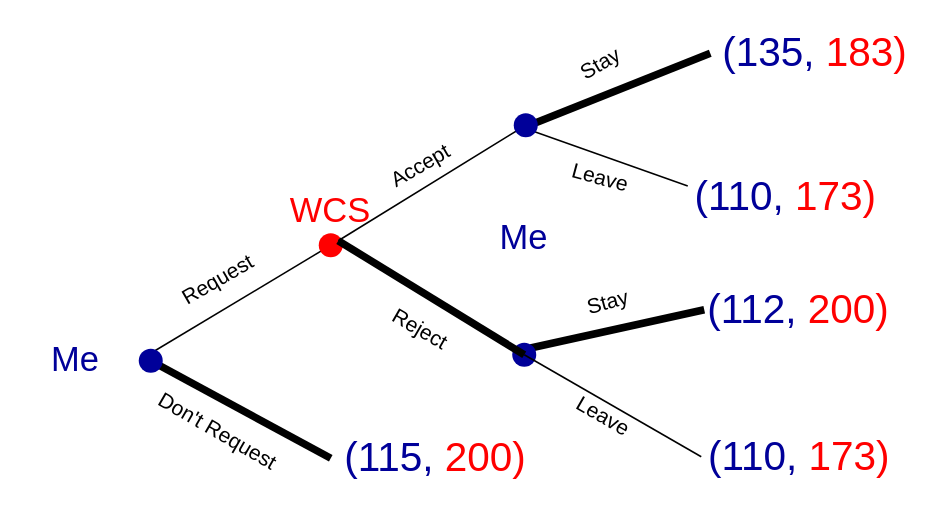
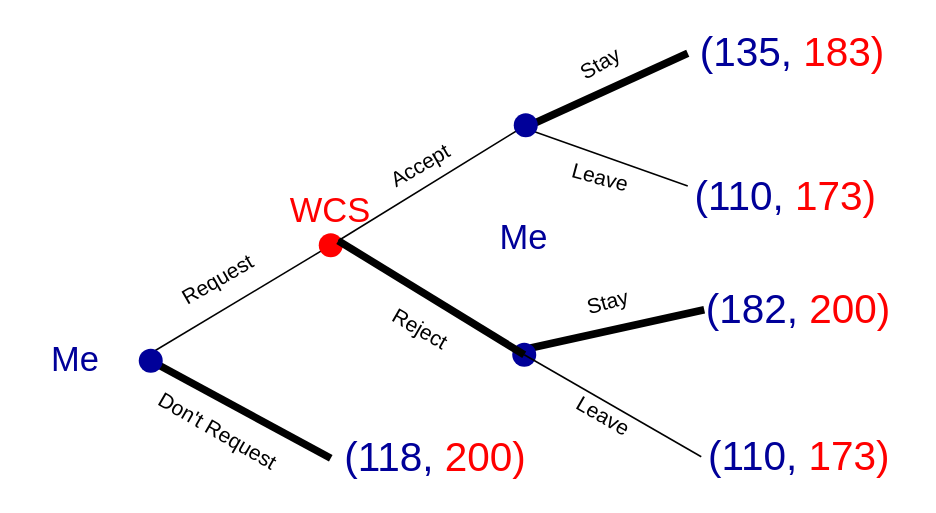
- <mxCell id="14" value="&lt;font color=&quot;#000099&quot;&gt;(135,&lt;/font&gt; &lt;font color=&quot;#ff0000&quot;&gt;183)&lt;/font&gt;" style="text;html=1;strokeColor=none;fillColor=none;align=center;verticalAlign=middle;whiteSpace=wrap;rounded=0;fontSize=27;fontColor=#000000;" parent="1" vertex="1"><mxGeometry x="473" y="20" width="140" height="30" as="geometry" /></mxCell>
+ <mxCell id="14" value="&lt;font color=&quot;#000099&quot;&gt;(135,&lt;/font&gt; &lt;font color=&quot;#ff0000&quot;&gt;183)&lt;/font&gt;" style="text;html=1;strokeColor=none;fillColor=none;align=center;verticalAlign=middle;whiteSpace=wrap;rounded=0;fontSize=27;fontColor=#000000;" parent="1" vertex="1"><mxGeometry x="458" y="20" width="140" height="30" as="geometry" /></mxCell>
- <mxCell id="15" value="&lt;font color=&quot;#000099&quot;&gt;(112,&lt;/font&gt; &lt;font color=&quot;#ff0000&quot;&gt;200)&lt;/font&gt;" style="text;html=1;strokeColor=none;fillColor=none;align=center;verticalAlign=middle;whiteSpace=wrap;rounded=0;fontSize=27;fontColor=#000000;" parent="1" vertex="1"><mxGeometry x="462" y="191" width="140" height="30" as="geometry" /></mxCell>
+ <mxCell id="15" value="&lt;font color=&quot;#000099&quot;&gt;(182,&lt;/font&gt; &lt;font color=&quot;#ff0000&quot;&gt;200)&lt;/font&gt;" style="text;html=1;strokeColor=none;fillColor=none;align=center;verticalAlign=middle;whiteSpace=wrap;rounded=0;fontSize=27;fontColor=#000000;" parent="1" vertex="1"><mxGeometry x="462" y="191" width="140" height="30" as="geometry" /></mxCell>
- <mxCell id="13" value="&lt;font color=&quot;#000099&quot;&gt;(115,&lt;/font&gt; &lt;font color=&quot;#ff0000&quot;&gt;200)&lt;/font&gt;" style="text;html=1;strokeColor=none;fillColor=none;align=center;verticalAlign=middle;whiteSpace=wrap;rounded=0;fontSize=27;fontColor=#000000;" parent="1" vertex="1"><mxGeometry x="220" y="290" width="140" height="30" as="geometry" /></mxCell>
+ <mxCell id="13" value="&lt;font color=&quot;#000099&quot;&gt;(118,&lt;/font&gt; &lt;font color=&quot;#ff0000&quot;&gt;200)&lt;/font&gt;" style="text;html=1;strokeColor=none;fillColor=none;align=center;verticalAlign=middle;whiteSpace=wrap;rounded=0;fontSize=27;fontColor=#000000;" parent="1" vertex="1"><mxGeometry x="220" y="290" width="140" height="30" as="geometry" /></mxCell>
